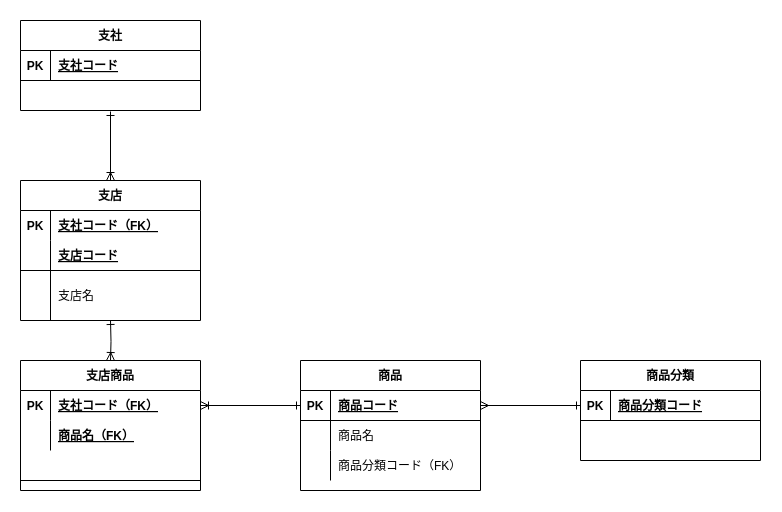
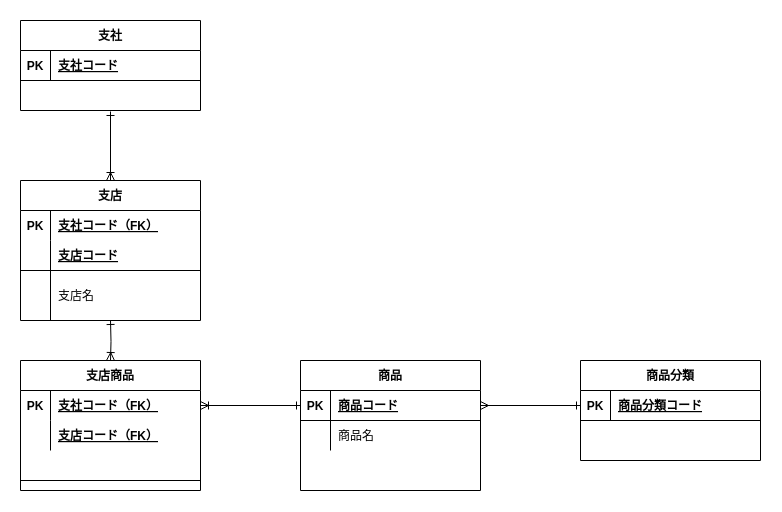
- <mxCell id="24" value="商品名（FK）" style="shape=partialRectangle;connectable=0;fillColor=none;top=0;left=0;bottom=0;right=0;align=left;spacingLeft=6;fontStyle=5;overflow=hidden;" parent="22" vertex="1"><mxGeometry x="30" width="150" height="30" as="geometry" /></mxCell>
+ <mxCell id="24" value="支店コード（FK）" style="shape=partialRectangle;connectable=0;fillColor=none;top=0;left=0;bottom=0;right=0;align=left;spacingLeft=6;fontStyle=5;overflow=hidden;" parent="22" vertex="1"><mxGeometry x="30" width="150" height="30" as="geometry" /></mxCell>
- <mxCell id="36" value="商品分類コード（FK）" style="shape=partialRectangle;connectable=0;fillColor=none;top=0;left=0;bottom=0;right=0;align=left;spacingLeft=6;overflow=hidden;" parent="34" vertex="1"><mxGeometry x="30" width="150" height="30" as="geometry" /></mxCell>
